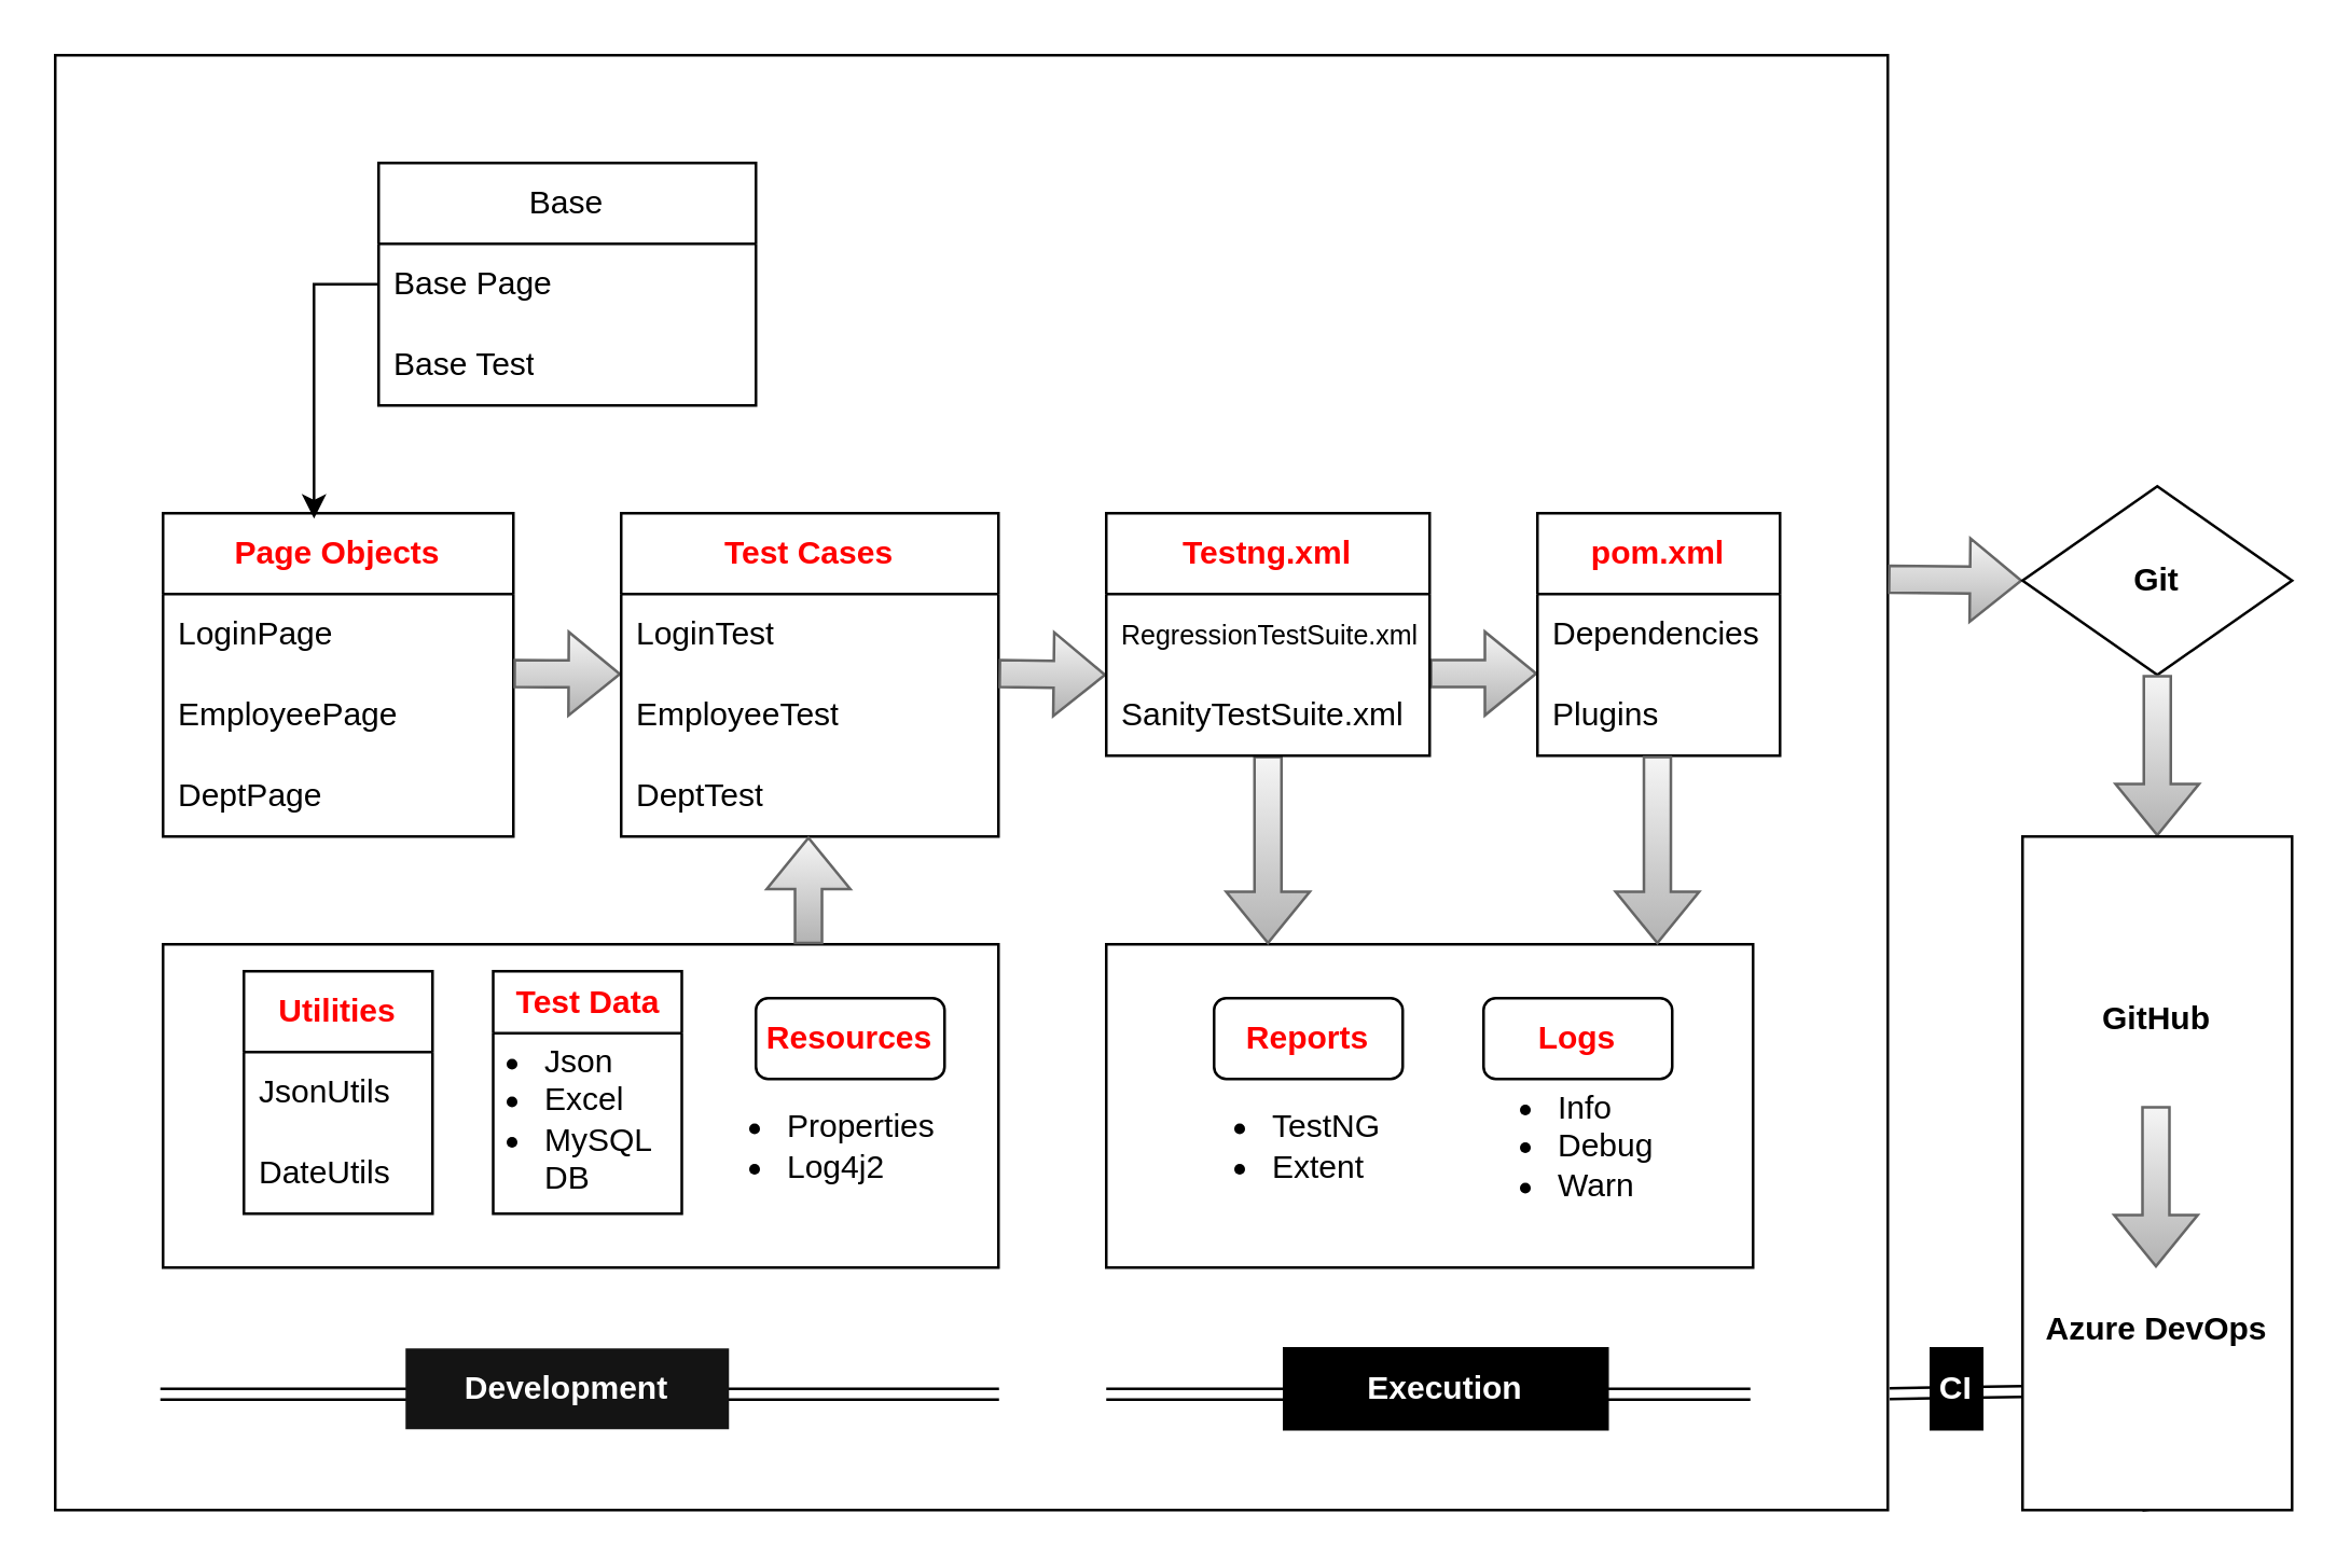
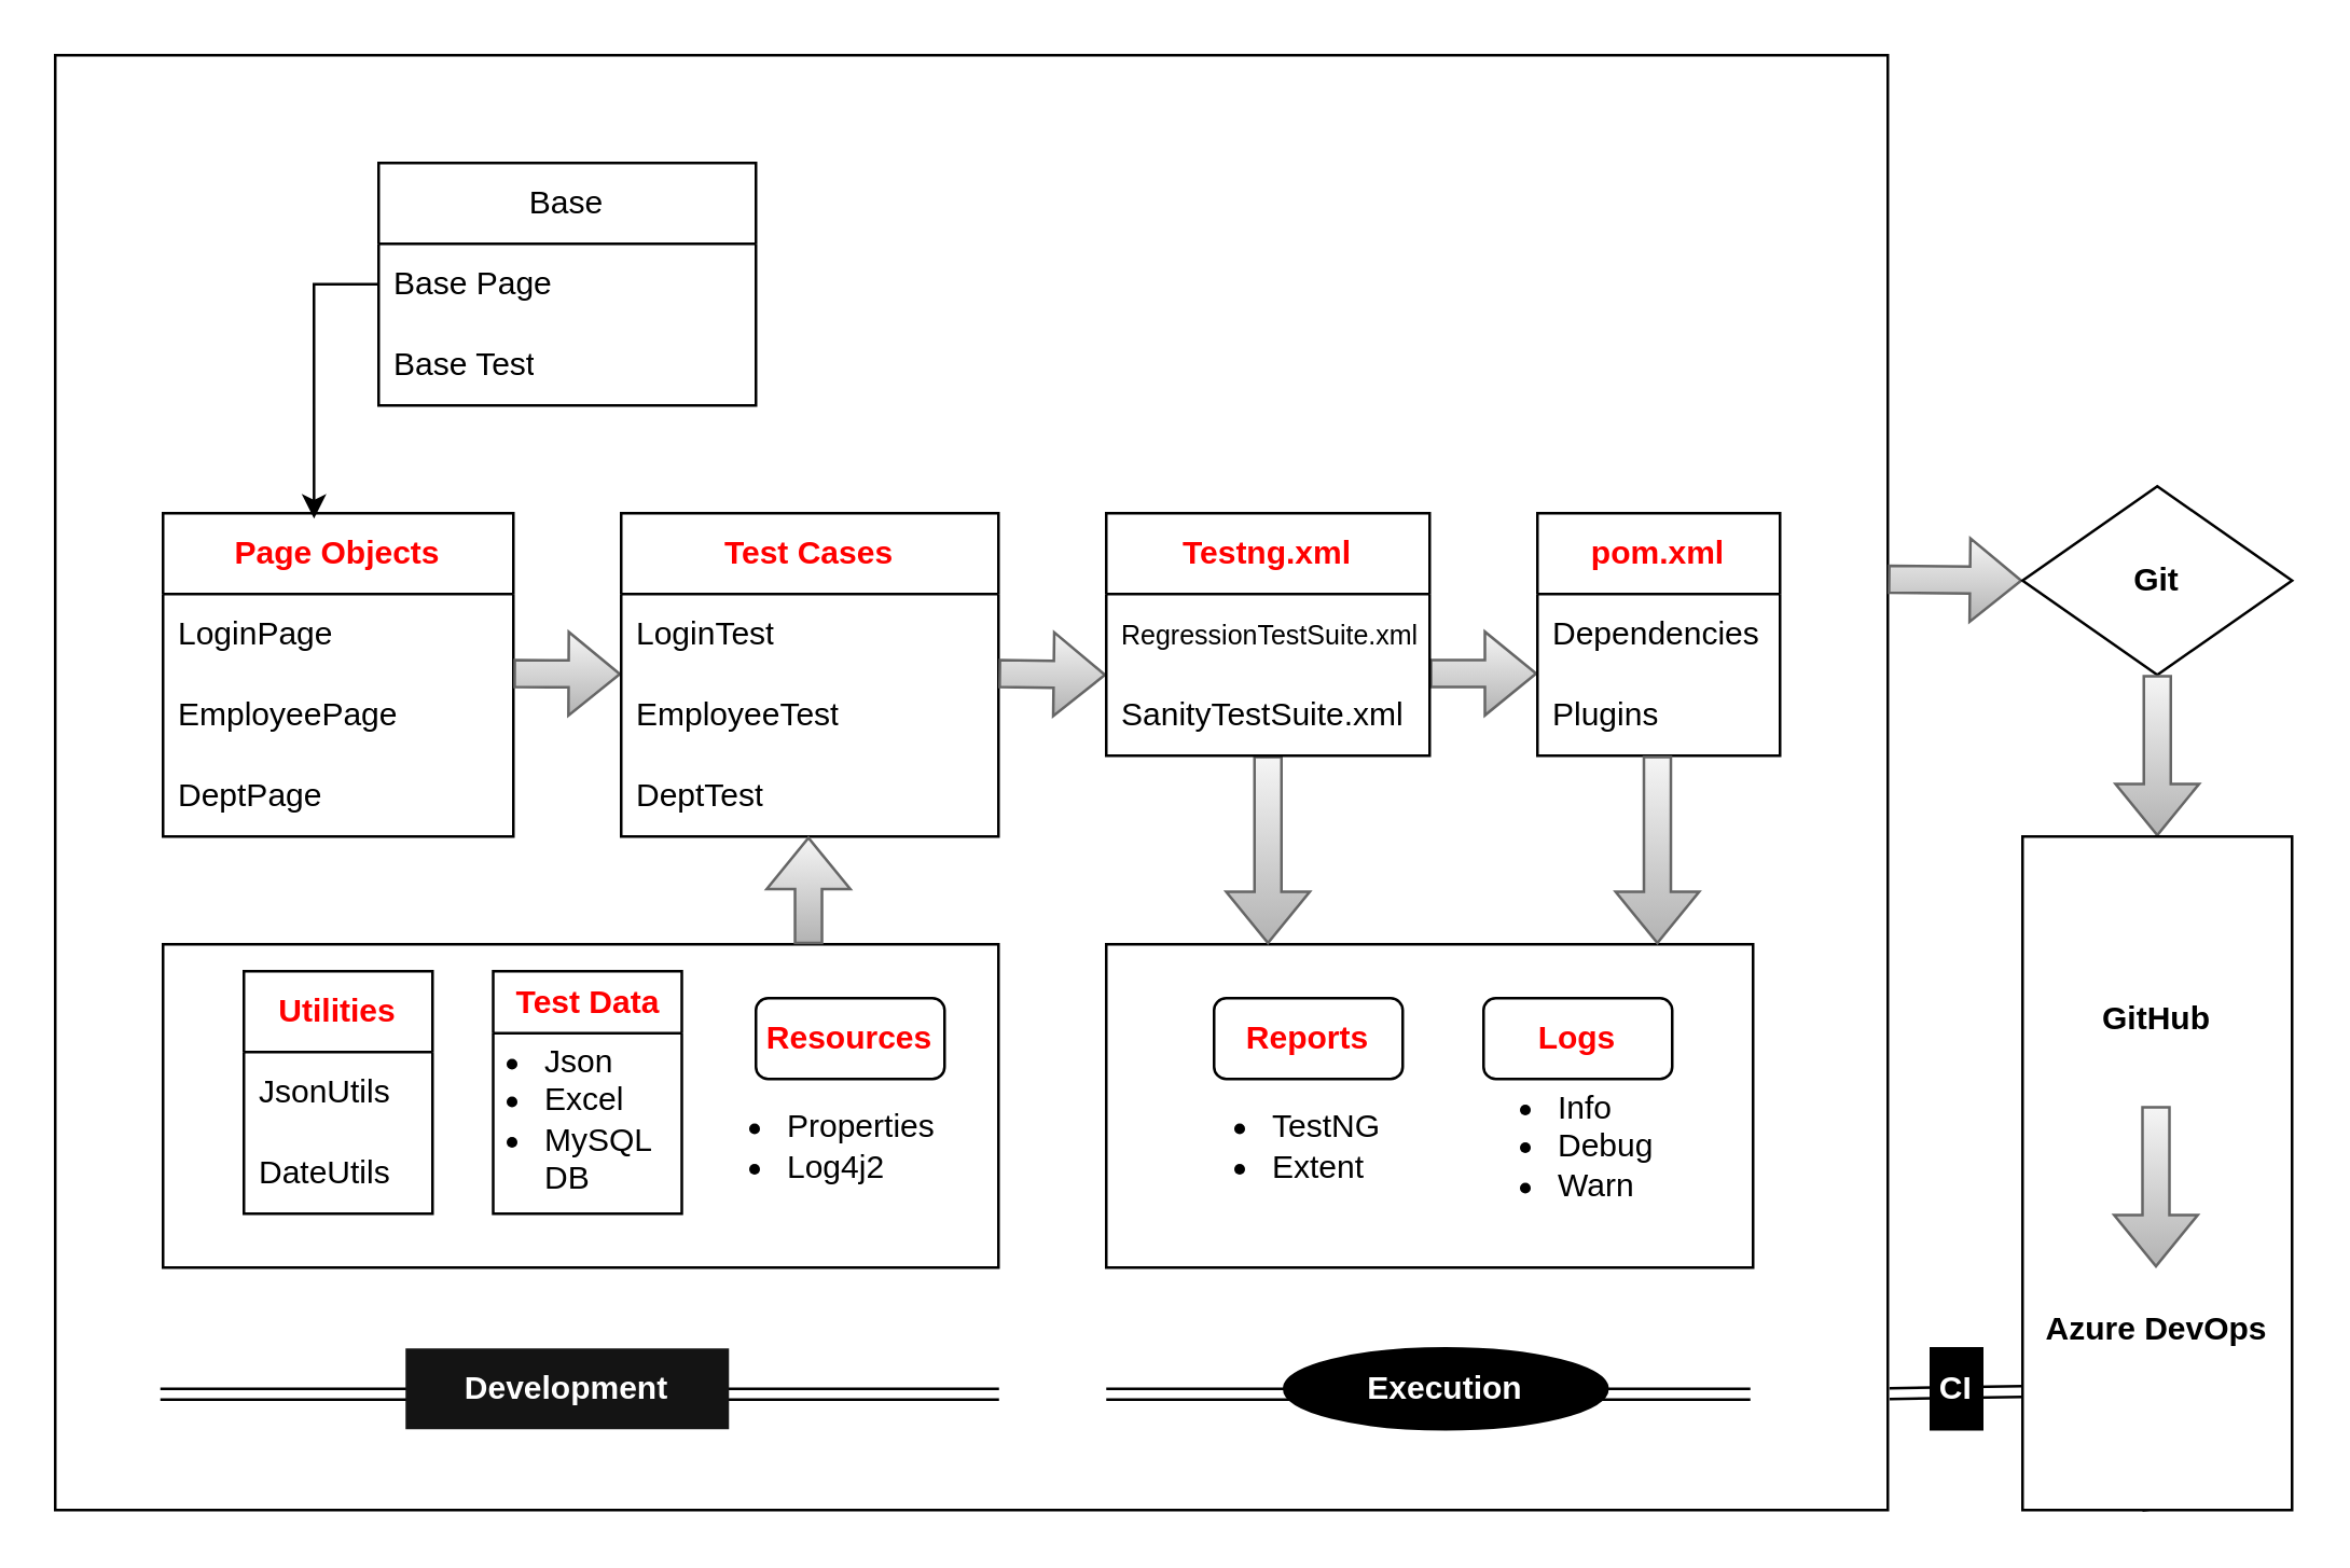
- <mxCell id="28" value="Execution" style="rounded=0;whiteSpace=wrap;html=1;gradientColor=default;fillColor=light-dark(#0a0a0a, #ededed);fontColor=light-dark(#ffffff, #ededed);fontStyle=1" parent="1" vertex="1"><mxGeometry x="476" y="500" width="120" height="30" as="geometry" /></mxCell>
+ <mxCell id="28" value="Execution" style="ellipse;whiteSpace=wrap;html=1;gradientColor=default;fillColor=light-dark(#0a0a0a, #ededed);fontColor=light-dark(#ffffff, #ededed);fontStyle=1;" parent="1" vertex="1"><mxGeometry x="476" y="500" width="120" height="30" as="geometry" /></mxCell>
